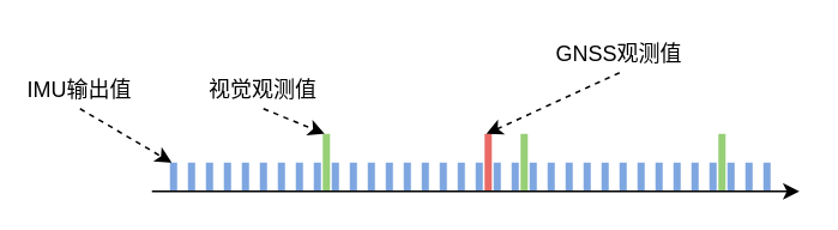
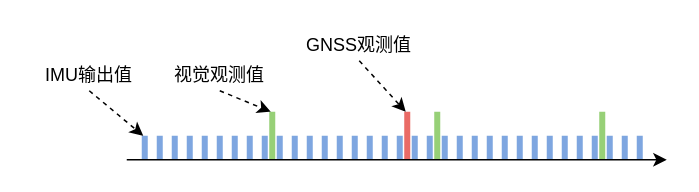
- <mxCell id="45" value="GNSS观测值" style="text;html=1;strokeColor=none;fillColor=none;align=center;verticalAlign=middle;whiteSpace=wrap;rounded=0;" parent="1" vertex="1"><mxGeometry x="305" y="20" width="78" height="20" as="geometry" /></mxCell>
+ <mxCell id="45" value="GNSS观测值" style="text;html=1;strokeColor=none;fillColor=none;align=center;verticalAlign=middle;whiteSpace=wrap;rounded=0;" parent="1" vertex="1"><mxGeometry x="200" y="20" width="78" height="20" as="geometry" /></mxCell>
- <mxCell id="41" value="IMU输出值" style="text;html=1;strokeColor=none;fillColor=none;align=center;verticalAlign=middle;whiteSpace=wrap;rounded=0;" parent="1" vertex="1"><mxGeometry x="5" y="40" width="78" height="20" as="geometry" /></mxCell>
+ <mxCell id="41" value="IMU输出值" style="text;html=1;strokeColor=none;fillColor=none;align=center;verticalAlign=middle;whiteSpace=wrap;rounded=0;" parent="1" vertex="1"><mxGeometry x="20" y="40" width="78" height="20" as="geometry" /></mxCell>
